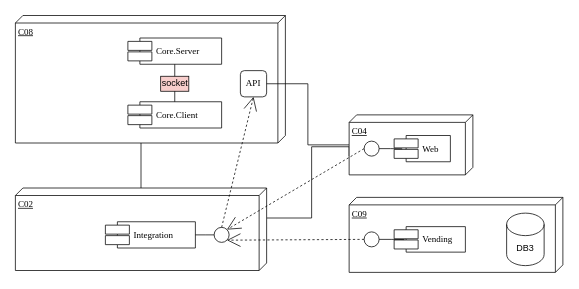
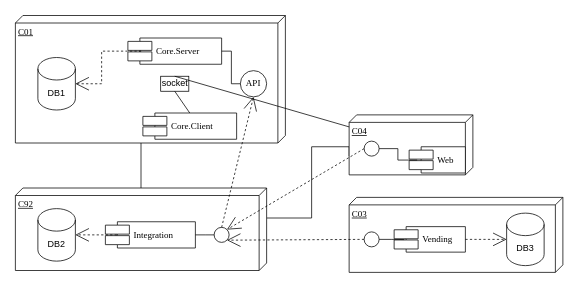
- <mxCell id="2" value="C08" style="verticalAlign=top;align=left;spacingTop=8;spacingLeft=2;spacingRight=12;shape=cube;size=10;direction=south;fontStyle=4;html=1;rounded=0;shadow=0;comic=0;labelBackgroundColor=none;strokeWidth=1;fontFamily=Verdana;fontSize=12" vertex="1" parent="1"><mxGeometry x="20" y="20" width="360" height="170" as="geometry" /></mxCell>
+ <mxCell id="2" value="C01" style="verticalAlign=top;align=left;spacingTop=8;spacingLeft=2;spacingRight=12;shape=cube;size=10;direction=south;fontStyle=4;html=1;rounded=0;shadow=0;comic=0;labelBackgroundColor=none;strokeWidth=1;fontFamily=Verdana;fontSize=12" vertex="1" parent="1"><mxGeometry x="20" y="20" width="360" height="170" as="geometry" /></mxCell>
+ <mxCell id="8" style="edgeStyle=orthogonalEdgeStyle;rounded=0;html=1;labelBackgroundColor=none;startArrow=none;startFill=0;startSize=8;endArrow=open;endFill=0;endSize=16;fontFamily=Verdana;fontSize=12;dashed=1;entryX=1;entryY=0.5;entryDx=0;entryDy=0;entryPerimeter=0;exitX=0.142;exitY=0.5;exitDx=0;exitDy=0;exitPerimeter=0;" edge="1" parent="1" source="4" target="9"><mxGeometry relative="1" as="geometry"><mxPoint x="115" y="145" as="targetPoint" /></mxGeometry></mxCell>
- <mxCell id="32" value="" style="endArrow=none;html=1;rounded=0;entryX=0.5;entryY=1;entryDx=0;entryDy=0;exitX=0.5;exitY=0;exitDx=0;exitDy=0;" edge="1" parent="1" source="30" target="4"><mxGeometry width="50" height="50" relative="1" as="geometry"><mxPoint x="243" y="155" as="sourcePoint" /><mxPoint x="243" y="140" as="targetPoint" /></mxGeometry></mxCell>
+ <mxCell id="32" value="" style="endArrow=none;html=1;rounded=0;exitX=0.5;exitY=0;exitDx=0;exitDy=0;" edge="1" parent="1" source="30" target="21"><mxGeometry width="50" height="50" relative="1" as="geometry"><mxPoint x="243" y="155" as="sourcePoint" /><mxPoint x="243" y="140" as="targetPoint" /></mxGeometry></mxCell>
+ <mxCell id="9" value="DB1" style="shape=cylinder3;whiteSpace=wrap;html=1;boundedLbl=1;backgroundOutline=1;size=15;" vertex="1" parent="1"><mxGeometry x="50" y="76" width="50" height="70" as="geometry" /></mxCell>
- <mxCell id="30" value="socket" style="html=1;whiteSpace=wrap;fillColor=#f8cecc;" vertex="1" parent="1"><mxGeometry x="213.75" y="101" width="37.5" height="20" as="geometry" /></mxCell>
+ <mxCell id="30" value="socket" style="html=1;whiteSpace=wrap;" vertex="1" parent="1"><mxGeometry x="213.75" y="101" width="37.5" height="20" as="geometry" /></mxCell>
- <mxCell id="5" value="API" style="whiteSpace=wrap;html=1;shadow=0;comic=0;labelBackgroundColor=none;strokeWidth=1;fontFamily=Verdana;fontSize=12;align=center;rounded=1;" vertex="1" parent="1"><mxGeometry x="320" y="93.5" width="35" height="35" as="geometry" /></mxCell>
+ <mxCell id="5" value="API" style="ellipse;whiteSpace=wrap;html=1;rounded=0;shadow=0;comic=0;labelBackgroundColor=none;strokeWidth=1;fontFamily=Verdana;fontSize=12;align=center;" vertex="1" parent="1"><mxGeometry x="320" y="93.5" width="35" height="35" as="geometry" /></mxCell>
- <mxCell id="7" style="edgeStyle=elbowEdgeStyle;rounded=0;html=1;labelBackgroundColor=none;startArrow=none;startFill=0;startSize=8;endArrow=none;endFill=0;endSize=16;fontFamily=Verdana;fontSize=12;" edge="1" parent="1" source="5" target="21"><mxGeometry relative="1" as="geometry" /></mxCell>
+ <mxCell id="7" style="edgeStyle=elbowEdgeStyle;rounded=0;html=1;labelBackgroundColor=none;startArrow=none;startFill=0;startSize=8;endArrow=none;endFill=0;endSize=16;fontFamily=Verdana;fontSize=12;entryX=1;entryY=0.5;entryDx=0;entryDy=0;" edge="1" parent="1" source="5" target="4"><mxGeometry relative="1" as="geometry" /></mxCell>
- <mxCell id="27" value="Core.Client" style="shape=component;align=left;spacingLeft=36;rounded=0;shadow=0;comic=0;labelBackgroundColor=none;strokeWidth=1;fontFamily=Verdana;fontSize=12;html=1;" vertex="1" parent="1"><mxGeometry x="170" y="135" width="125" height="35" as="geometry" /></mxCell>
+ <mxCell id="27" value="Core.Client" style="shape=component;align=left;spacingLeft=36;rounded=0;shadow=0;comic=0;labelBackgroundColor=none;strokeWidth=1;fontFamily=Verdana;fontSize=12;html=1;" vertex="1" parent="1"><mxGeometry x="190" y="150" width="125" height="35" as="geometry" /></mxCell>
- <mxCell id="22" value="Web" style="shape=component;align=left;spacingLeft=36;rounded=0;shadow=0;comic=0;labelBackgroundColor=none;strokeWidth=1;fontFamily=Verdana;fontSize=12;html=1;" vertex="1" parent="1"><mxGeometry x="525" y="180" width="75" height="35" as="geometry" /></mxCell>
+ <mxCell id="22" value="Web" style="shape=component;align=left;spacingLeft=36;rounded=0;shadow=0;comic=0;labelBackgroundColor=none;strokeWidth=1;fontFamily=Verdana;fontSize=12;html=1;" vertex="1" parent="1"><mxGeometry x="545" y="195" width="75" height="35" as="geometry" /></mxCell>
- <mxCell id="11" value="C02" style="verticalAlign=top;align=left;spacingTop=8;spacingLeft=2;spacingRight=12;shape=cube;size=10;direction=south;fontStyle=4;html=1;rounded=0;shadow=0;comic=0;labelBackgroundColor=none;strokeWidth=1;fontFamily=Verdana;fontSize=12" vertex="1" parent="1"><mxGeometry x="20" y="250" width="335" height="110" as="geometry" /></mxCell>
+ <mxCell id="11" value="C92" style="verticalAlign=top;align=left;spacingTop=8;spacingLeft=2;spacingRight=12;shape=cube;size=10;direction=south;fontStyle=4;html=1;rounded=0;shadow=0;comic=0;labelBackgroundColor=none;strokeWidth=1;fontFamily=Verdana;fontSize=12" vertex="1" parent="1"><mxGeometry x="20" y="250" width="335" height="110" as="geometry" /></mxCell>
- <mxCell id="3" value="C09" style="verticalAlign=top;align=left;spacingTop=8;spacingLeft=2;spacingRight=12;shape=cube;size=10;direction=south;fontStyle=4;html=1;rounded=0;shadow=0;comic=0;labelBackgroundColor=none;strokeWidth=1;fontFamily=Verdana;fontSize=12" vertex="1" parent="1"><mxGeometry x="465" y="262.5" width="285" height="100" as="geometry" /></mxCell>
+ <mxCell id="3" value="C03" style="verticalAlign=top;align=left;spacingTop=8;spacingLeft=2;spacingRight=12;shape=cube;size=10;direction=south;fontStyle=4;html=1;rounded=0;shadow=0;comic=0;labelBackgroundColor=none;strokeWidth=1;fontFamily=Verdana;fontSize=12" vertex="1" parent="1"><mxGeometry x="465" y="262.5" width="285" height="100" as="geometry" /></mxCell>
+ <mxCell id="16" value="DB2" style="shape=cylinder3;whiteSpace=wrap;html=1;boundedLbl=1;backgroundOutline=1;size=15;" vertex="1" parent="1"><mxGeometry x="50" y="277.5" width="50" height="70" as="geometry" /></mxCell>
+ <mxCell id="15" style="edgeStyle=orthogonalEdgeStyle;rounded=0;html=1;labelBackgroundColor=none;startArrow=none;startFill=0;startSize=8;endArrow=open;endFill=0;endSize=16;fontFamily=Verdana;fontSize=12;dashed=1;entryX=1;entryY=0.5;entryDx=0;entryDy=0;entryPerimeter=0;exitX=0.128;exitY=0.5;exitDx=0;exitDy=0;exitPerimeter=0;" edge="1" parent="1" source="12" target="16"><mxGeometry relative="1" as="geometry"><mxPoint x="75" y="340" as="targetPoint" /></mxGeometry></mxCell>
+ <mxCell id="29" style="edgeStyle=orthogonalEdgeStyle;rounded=0;html=1;labelBackgroundColor=none;startArrow=none;startFill=0;startSize=8;endArrow=open;endFill=0;endSize=16;fontFamily=Verdana;fontSize=12;dashed=1;entryX=0;entryY=0.5;entryDx=0;entryDy=0;entryPerimeter=0;exitX=1;exitY=0.5;exitDx=0;exitDy=0;" edge="1" parent="1" source="6" target="28"><mxGeometry relative="1" as="geometry"><mxPoint x="670" y="402.5" as="targetPoint" /><mxPoint x="755" y="402.5" as="sourcePoint" /></mxGeometry></mxCell>
